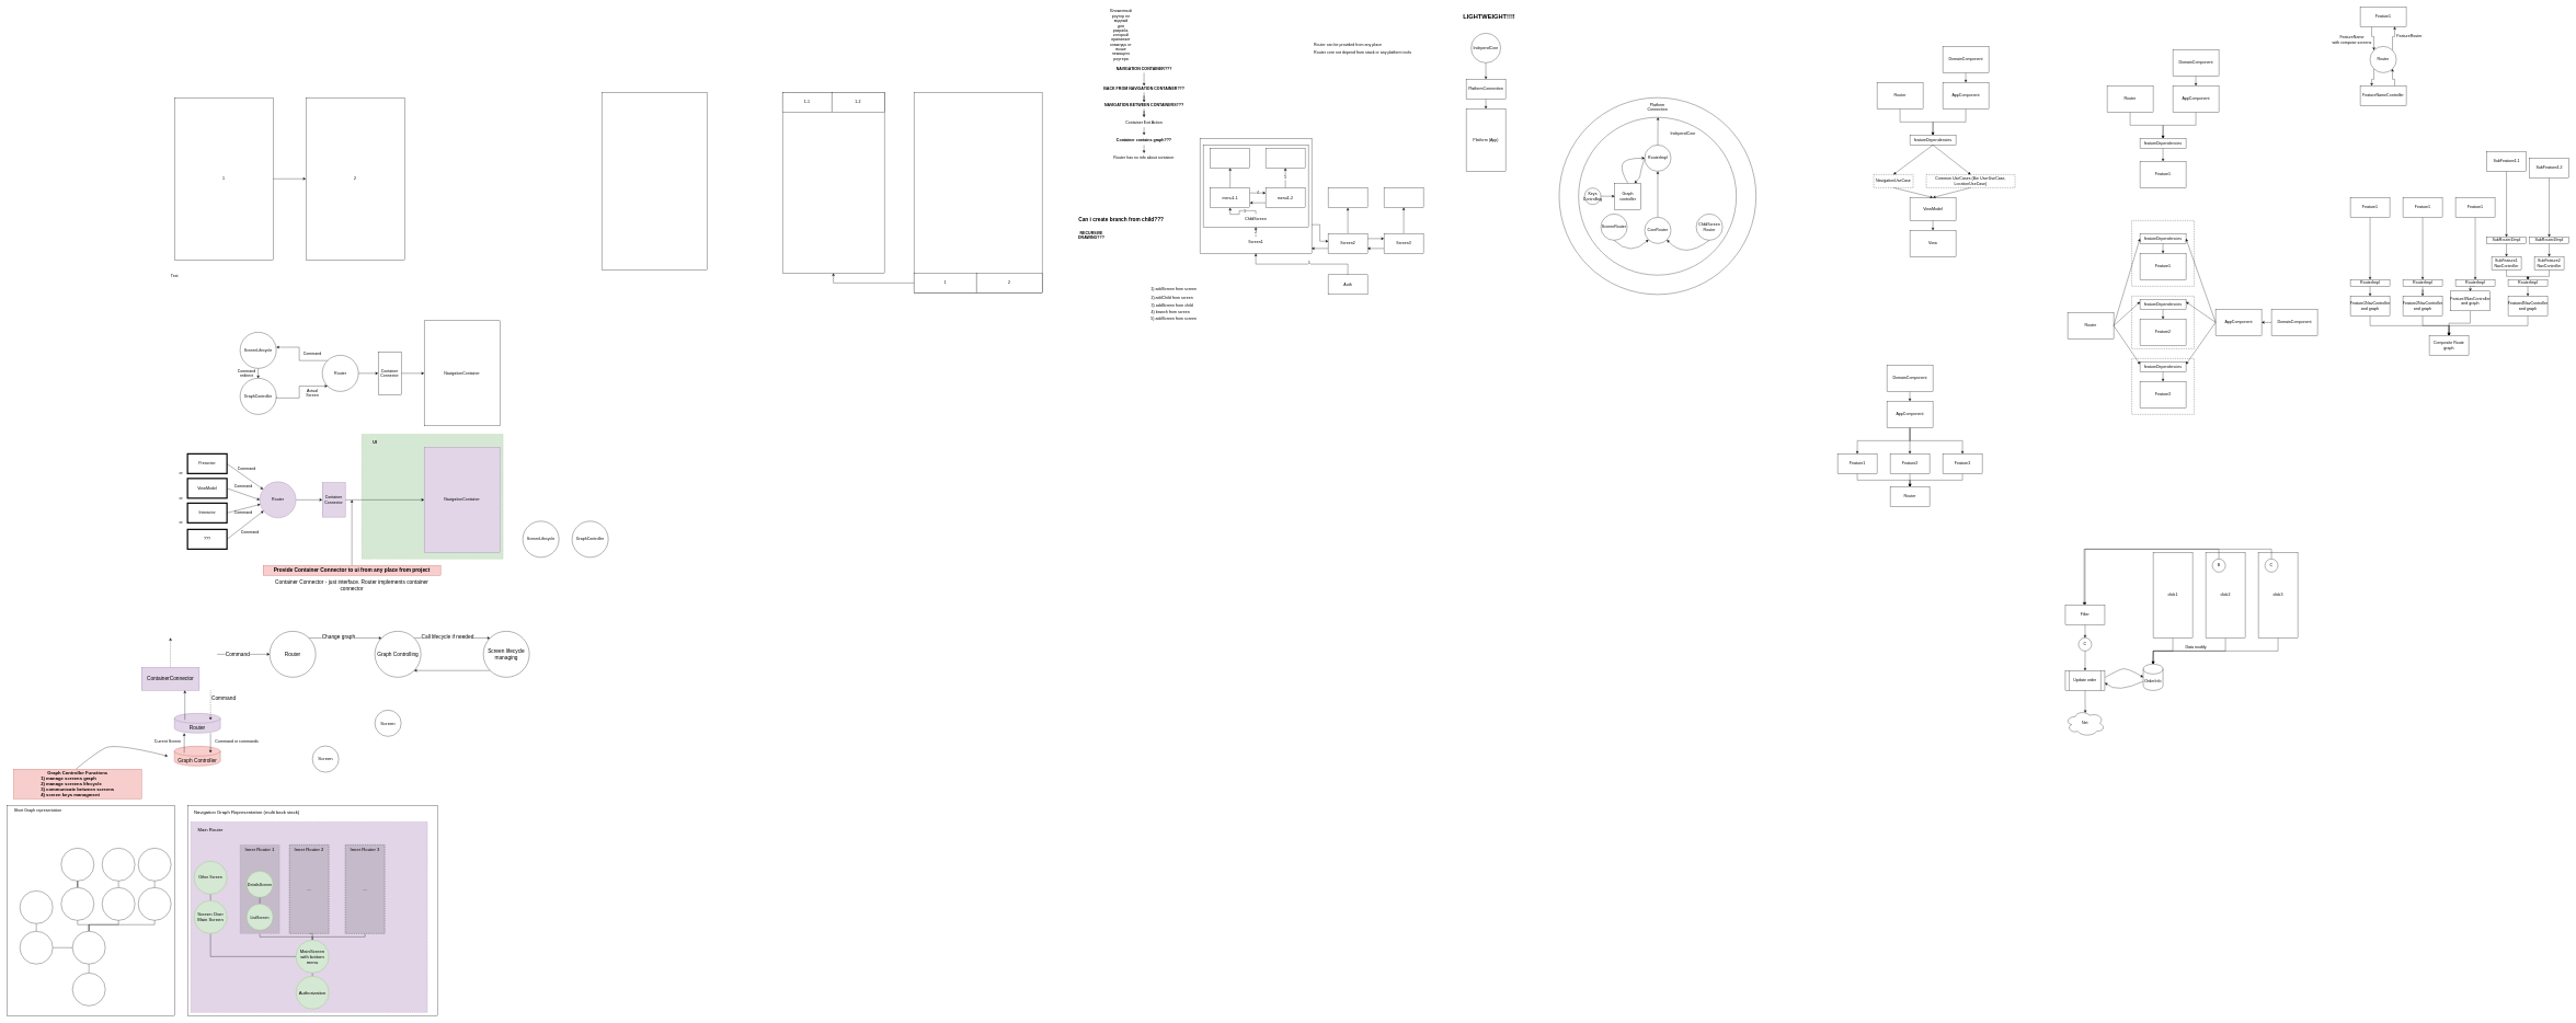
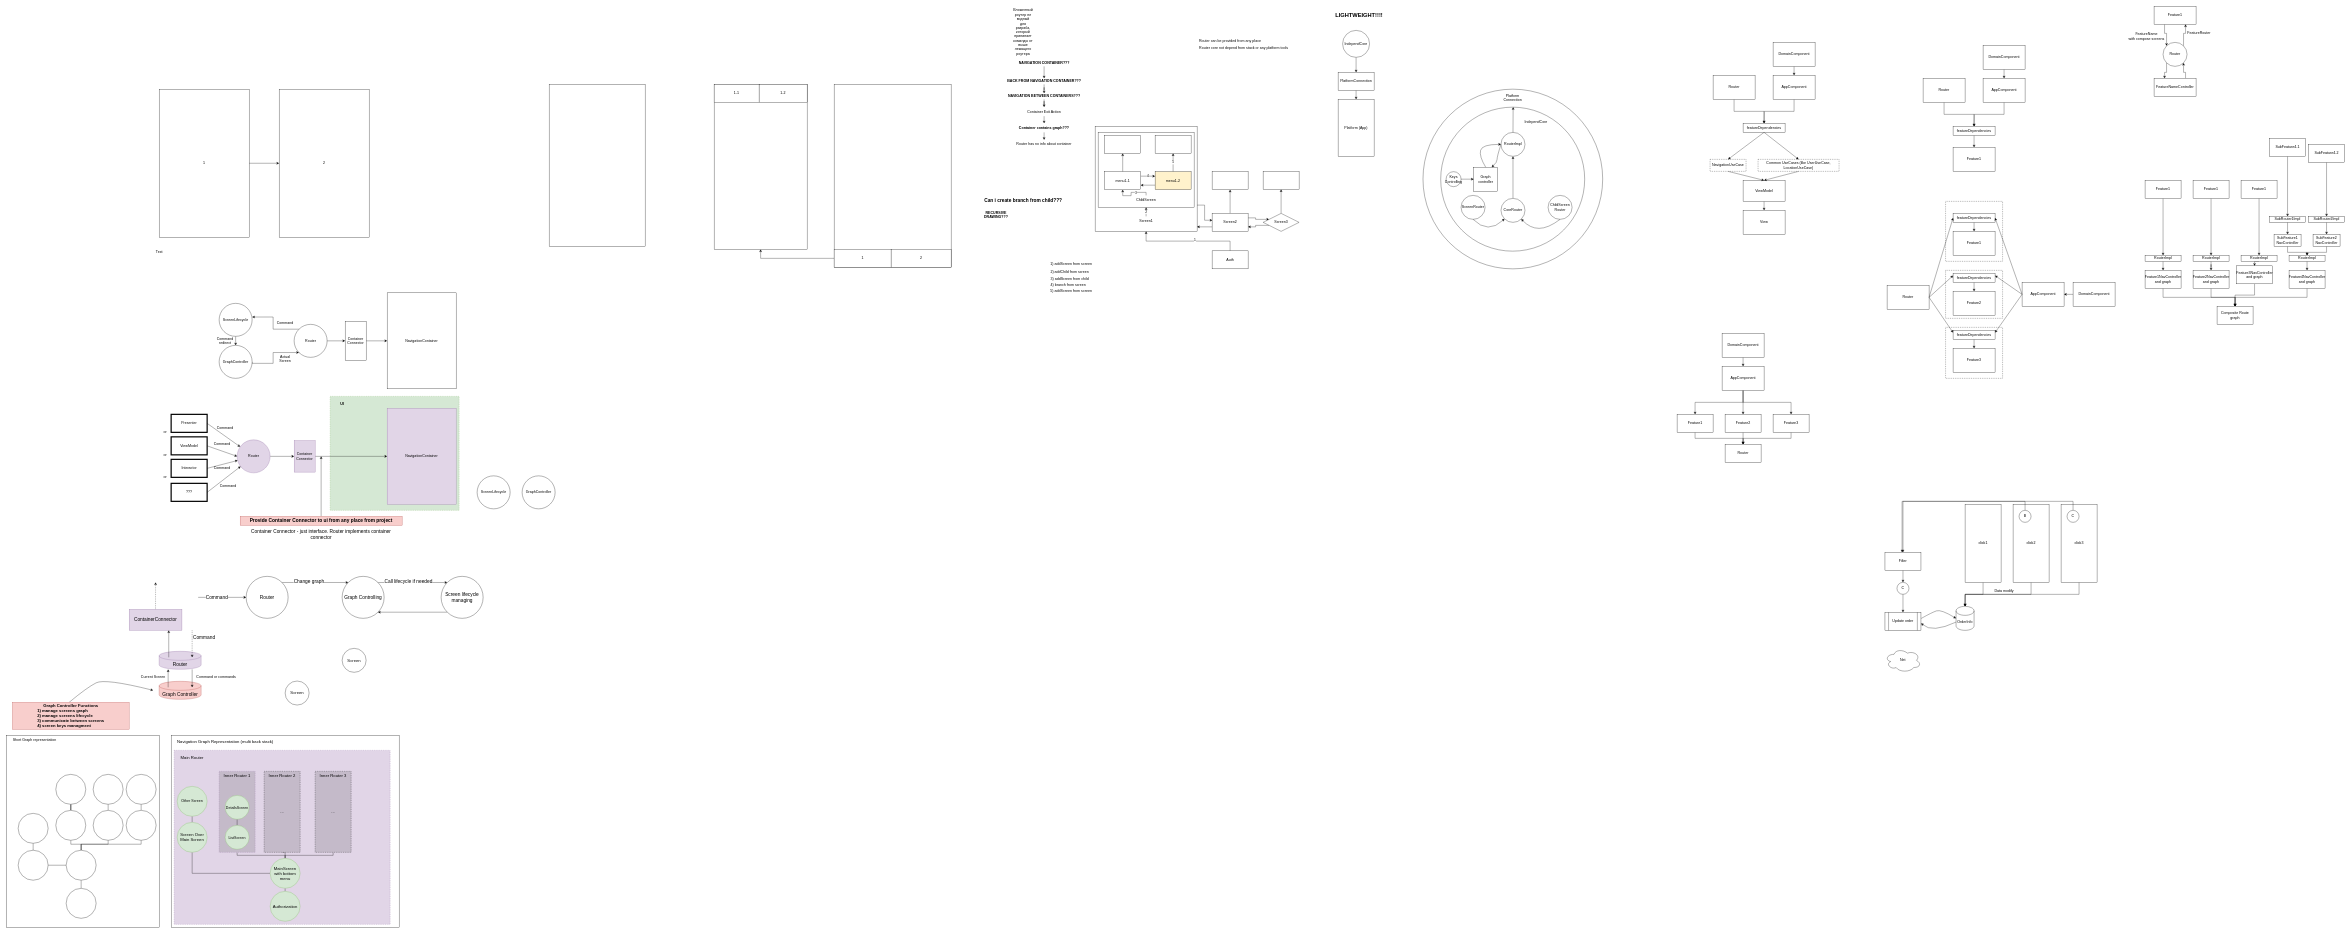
- <mxCell id="174" value="menu1-2" style="rounded=0;whiteSpace=wrap;html=1;" parent="1" vertex="1"><mxGeometry x="3850" y="571" width="120" height="60" as="geometry" /></mxCell>
+ <mxCell id="174" value="menu1-2" style="rounded=0;whiteSpace=wrap;html=1;fillColor=#fff2cc;" parent="1" vertex="1"><mxGeometry x="3850" y="571" width="120" height="60" as="geometry" /></mxCell>
- <mxCell id="168" value="Screen3" style="rounded=0;whiteSpace=wrap;html=1;" parent="1" vertex="1"><mxGeometry x="4210" y="710" width="120" height="60" as="geometry" /></mxCell>
+ <mxCell id="168" value="Screen3" style="rhombus;whiteSpace=wrap;html=1;" parent="1" vertex="1"><mxGeometry x="4210" y="710" width="120" height="60" as="geometry" /></mxCell>
- <mxCell id="126" style="edgeStyle=orthogonalEdgeStyle;rounded=0;orthogonalLoop=1;jettySize=auto;html=1;exitX=0.5;exitY=1;exitDx=0;exitDy=0;entryX=0.505;entryY=0.108;entryDx=0;entryDy=0;entryPerimeter=0;" parent="1" source="127" target="130" edge="1"><mxGeometry relative="1" as="geometry" /></mxCell>
